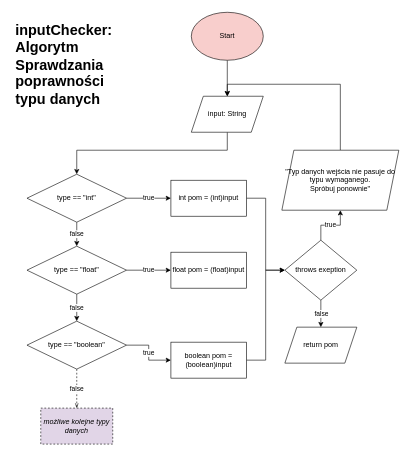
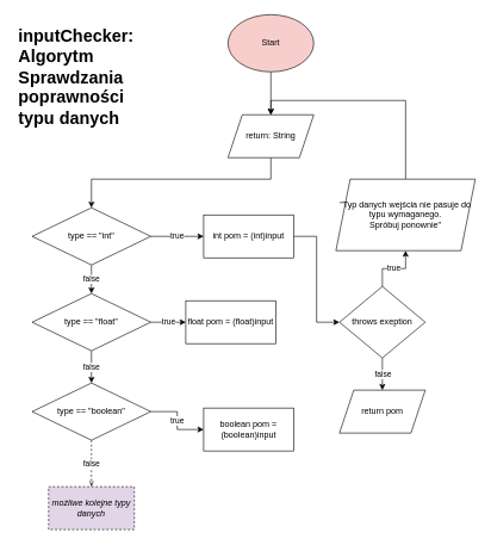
- <mxCell id="5" value="input: String" style="shape=parallelogram;perimeter=parallelogramPerimeter;whiteSpace=wrap;html=1;fixedSize=1;" vertex="1" parent="1"><mxGeometry x="318" y="160" width="120" height="60" as="geometry" /></mxCell>
+ <mxCell id="5" value="return: String" style="shape=parallelogram;perimeter=parallelogramPerimeter;whiteSpace=wrap;html=1;fixedSize=1;" vertex="1" parent="1"><mxGeometry x="318" y="160" width="120" height="60" as="geometry" /></mxCell>
- <mxCell id="17" value="float pom = (float)input" style="rounded=0;whiteSpace=wrap;html=1;" vertex="1" parent="1"><mxGeometry x="284" y="420" width="126" height="60" as="geometry" /></mxCell>
+ <mxCell id="17" value="float pom = (float)input" style="rounded=0;whiteSpace=wrap;html=1;" vertex="1" parent="1"><mxGeometry x="259" y="420" width="126" height="60" as="geometry" /></mxCell>
- <mxCell id="18" style="edgeStyle=orthogonalEdgeStyle;rounded=0;orthogonalLoop=1;jettySize=auto;html=1;exitX=1;exitY=0.5;exitDx=0;exitDy=0;entryX=0;entryY=0.5;entryDx=0;entryDy=0;" edge="1" parent="1" source="19" target="22"><mxGeometry relative="1" as="geometry" /></mxCell>
